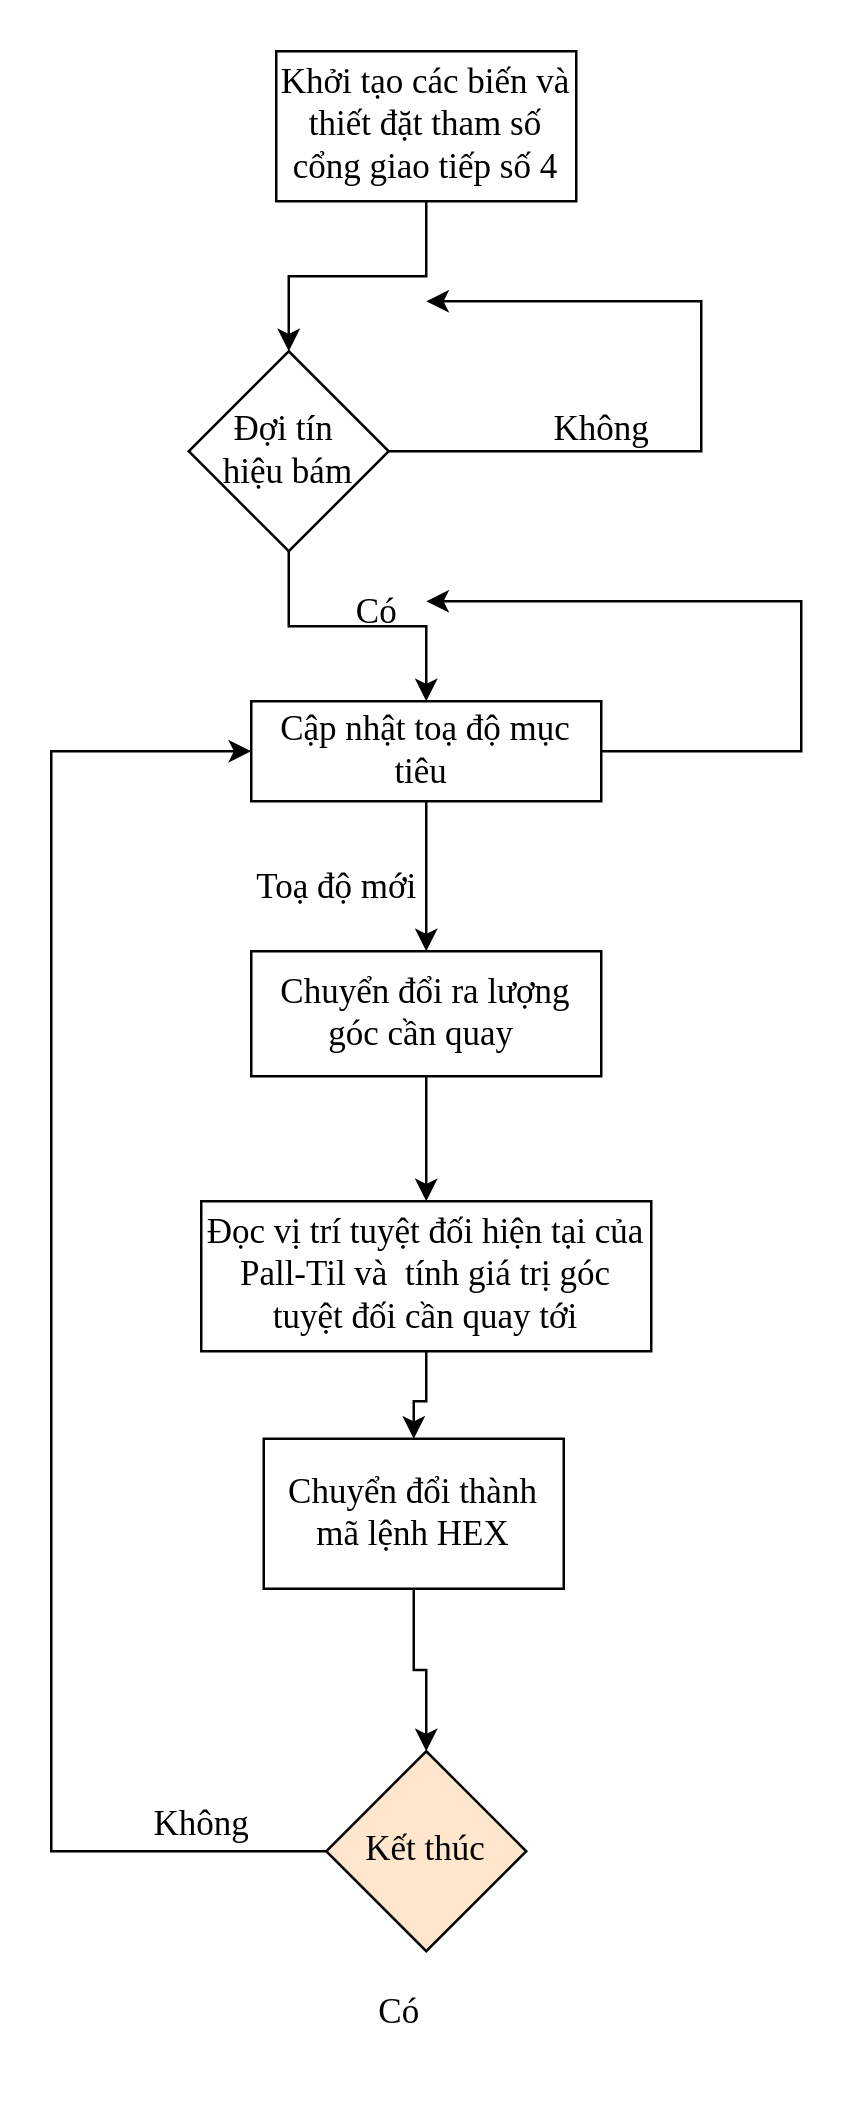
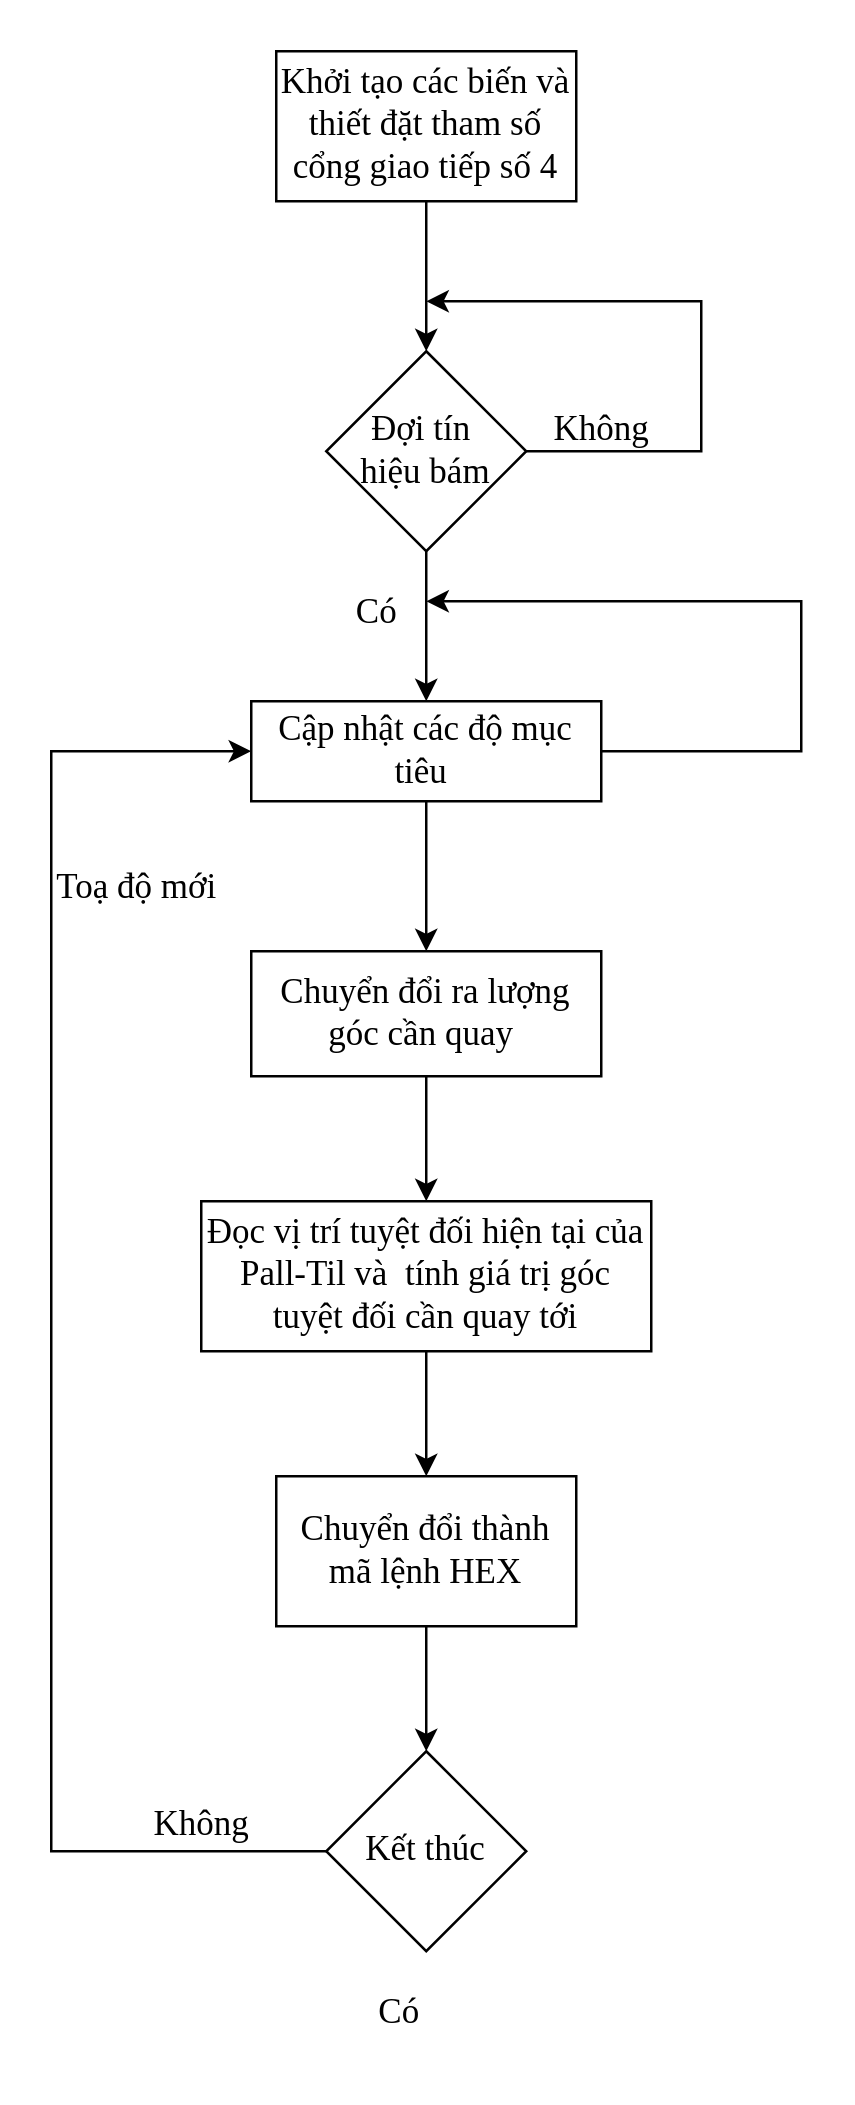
- <mxCell id="6" value="Đợi tín&amp;nbsp;&lt;div style=&quot;font-size: 14px;&quot;&gt;hiệu bám&lt;/div&gt;" style="rhombus;whiteSpace=wrap;html=1;rounded=0;fontFamily=Times New Roman;fontSize=14;" vertex="1" parent="1"><mxGeometry x="75" y="140" width="80" height="80" as="geometry" /></mxCell>
+ <mxCell id="6" value="Đợi tín&amp;nbsp;&lt;div style=&quot;font-size: 14px;&quot;&gt;hiệu bám&lt;/div&gt;" style="rhombus;whiteSpace=wrap;html=1;rounded=0;fontFamily=Times New Roman;fontSize=14;" vertex="1" parent="1"><mxGeometry x="130" y="140" width="80" height="80" as="geometry" /></mxCell>
- <mxCell id="9" value="Cập nhật toạ độ mục tiêu&amp;nbsp;" style="whiteSpace=wrap;html=1;rounded=0;fontFamily=Times New Roman;fontSize=14;" vertex="1" parent="1"><mxGeometry x="100" y="280" width="140" height="40" as="geometry" /></mxCell>
+ <mxCell id="9" value="Cập nhật các độ mục tiêu&amp;nbsp;" style="whiteSpace=wrap;html=1;rounded=0;fontFamily=Times New Roman;fontSize=14;" vertex="1" parent="1"><mxGeometry x="100" y="280" width="140" height="40" as="geometry" /></mxCell>
- <mxCell id="18" value="Toạ độ mới" style="text;html=1;align=center;verticalAlign=middle;resizable=0;points=[];autosize=1;strokeColor=none;fillColor=none;fontFamily=Times New Roman;fontSize=14;" vertex="1" parent="1"><mxGeometry x="89" y="340" width="90" height="30" as="geometry" /></mxCell>
+ <mxCell id="18" value="Toạ độ mới" style="text;html=1;align=center;verticalAlign=middle;resizable=0;points=[];autosize=1;strokeColor=none;fillColor=none;fontFamily=Times New Roman;fontSize=14;" vertex="1" parent="1"><mxGeometry x="9" y="340" width="90" height="30" as="geometry" /></mxCell>
- <mxCell id="15" value="Chuyển đổi thành mã lệnh HEX" style="whiteSpace=wrap;html=1;rounded=0;fontFamily=Times New Roman;fontSize=14;" vertex="1" parent="1"><mxGeometry x="105" y="575" width="120" height="60" as="geometry" /></mxCell>
+ <mxCell id="15" value="Chuyển đổi thành mã lệnh HEX" style="whiteSpace=wrap;html=1;rounded=0;fontFamily=Times New Roman;fontSize=14;" vertex="1" parent="1"><mxGeometry x="110" y="590" width="120" height="60" as="geometry" /></mxCell>
- <mxCell id="20" value="Kết thúc" style="rhombus;whiteSpace=wrap;html=1;rounded=0;fontFamily=Times New Roman;fontSize=14;fillColor=#ffe6cc;" vertex="1" parent="1"><mxGeometry x="130" y="700" width="80" height="80" as="geometry" /></mxCell>
+ <mxCell id="20" value="Kết thúc" style="rhombus;whiteSpace=wrap;html=1;rounded=0;fontFamily=Times New Roman;fontSize=14;" vertex="1" parent="1"><mxGeometry x="130" y="700" width="80" height="80" as="geometry" /></mxCell>
